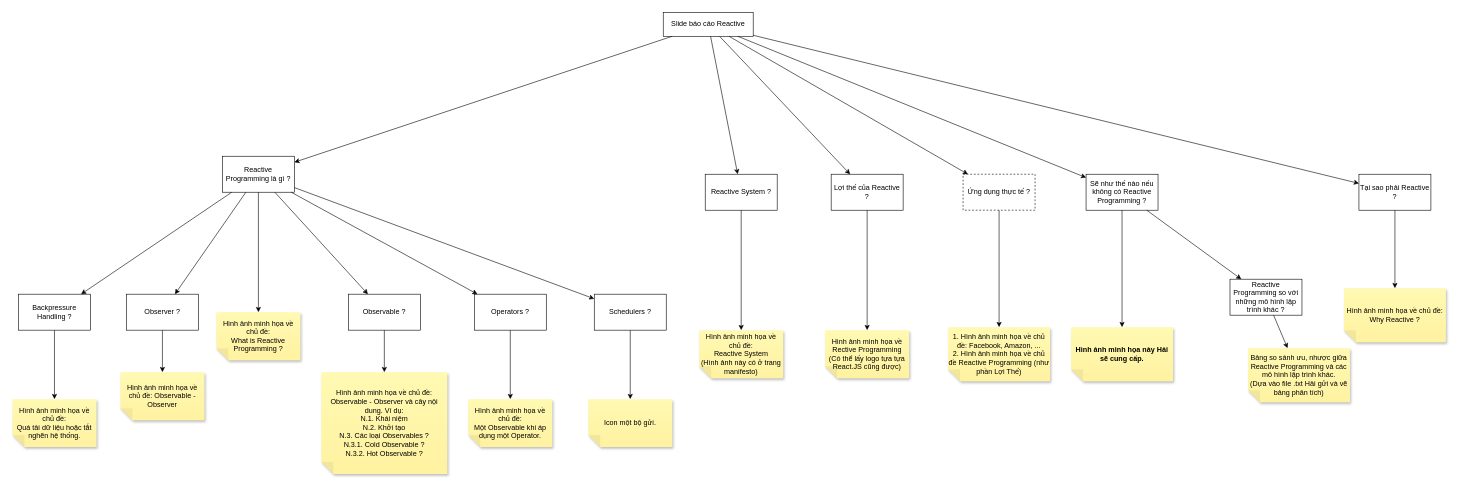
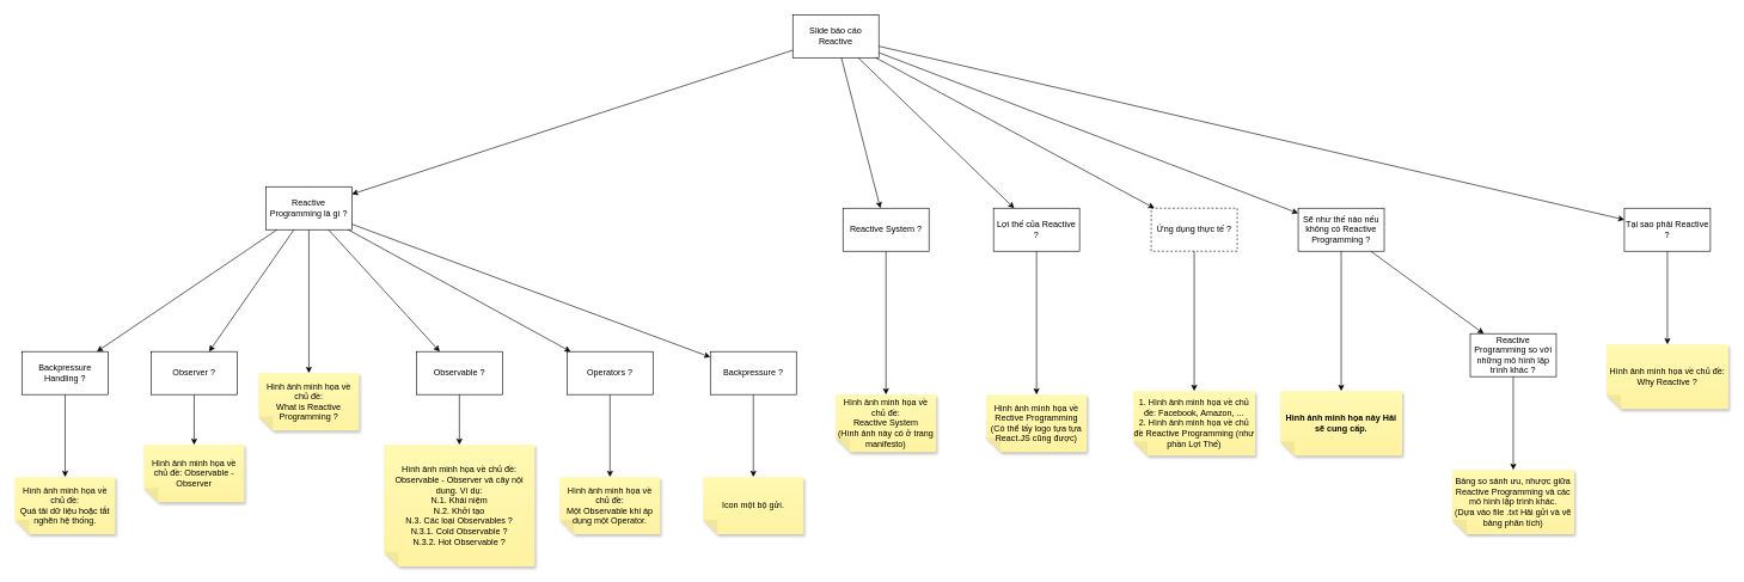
- <mxCell id="2" value="Slide báo cáo Reactive" style="rounded=0;whiteSpace=wrap;html=1;" parent="1" vertex="1"><mxGeometry x="1105" y="20" width="150" height="40" as="geometry" /></mxCell>
+ <mxCell id="2" value="Slide báo cáo Reactive" style="rounded=0;whiteSpace=wrap;html=1;" parent="1" vertex="1"><mxGeometry x="1105" y="20" width="120" height="60" as="geometry" /></mxCell>
- <mxCell id="28" value="Schedulers ?" style="rounded=0;whiteSpace=wrap;html=1;" parent="1" vertex="1"><mxGeometry x="990" y="490" width="120" height="60" as="geometry" /></mxCell>
+ <mxCell id="28" value="Backpressure ?" style="rounded=0;whiteSpace=wrap;html=1;" parent="1" vertex="1"><mxGeometry x="990" y="490" width="120" height="60" as="geometry" /></mxCell>
- <mxCell id="45" value="Bảng so sánh ưu, nhược giữa Reactive Programming và các mô hình lập trình khác.&lt;div&gt;(Dựa vào file .txt Hải gửi và vẽ bảng phân tích)&lt;/div&gt;" style="shape=note;whiteSpace=wrap;html=1;backgroundOutline=1;fontColor=#000000;darkOpacity=0.05;fillColor=#FFF9B2;strokeColor=none;fillStyle=solid;direction=west;gradientDirection=north;gradientColor=#FFF2A1;shadow=1;size=20;pointerEvents=1;" parent="1" vertex="1"><mxGeometry x="2080" y="580" width="170" height="90" as="geometry" /></mxCell>
+ <mxCell id="45" value="Bảng so sánh ưu, nhược giữa Reactive Programming và các mô hình lập trình khác.&lt;div&gt;(Dựa vào file .txt Hải gửi và vẽ bảng phân tích)&lt;/div&gt;" style="shape=note;whiteSpace=wrap;html=1;backgroundOutline=1;fontColor=#000000;darkOpacity=0.05;fillColor=#FFF9B2;strokeColor=none;fillStyle=solid;direction=west;gradientDirection=north;gradientColor=#FFF2A1;shadow=1;size=20;pointerEvents=1;" parent="1" vertex="1"><mxGeometry x="2025" y="655" width="170" height="90" as="geometry" /></mxCell>
